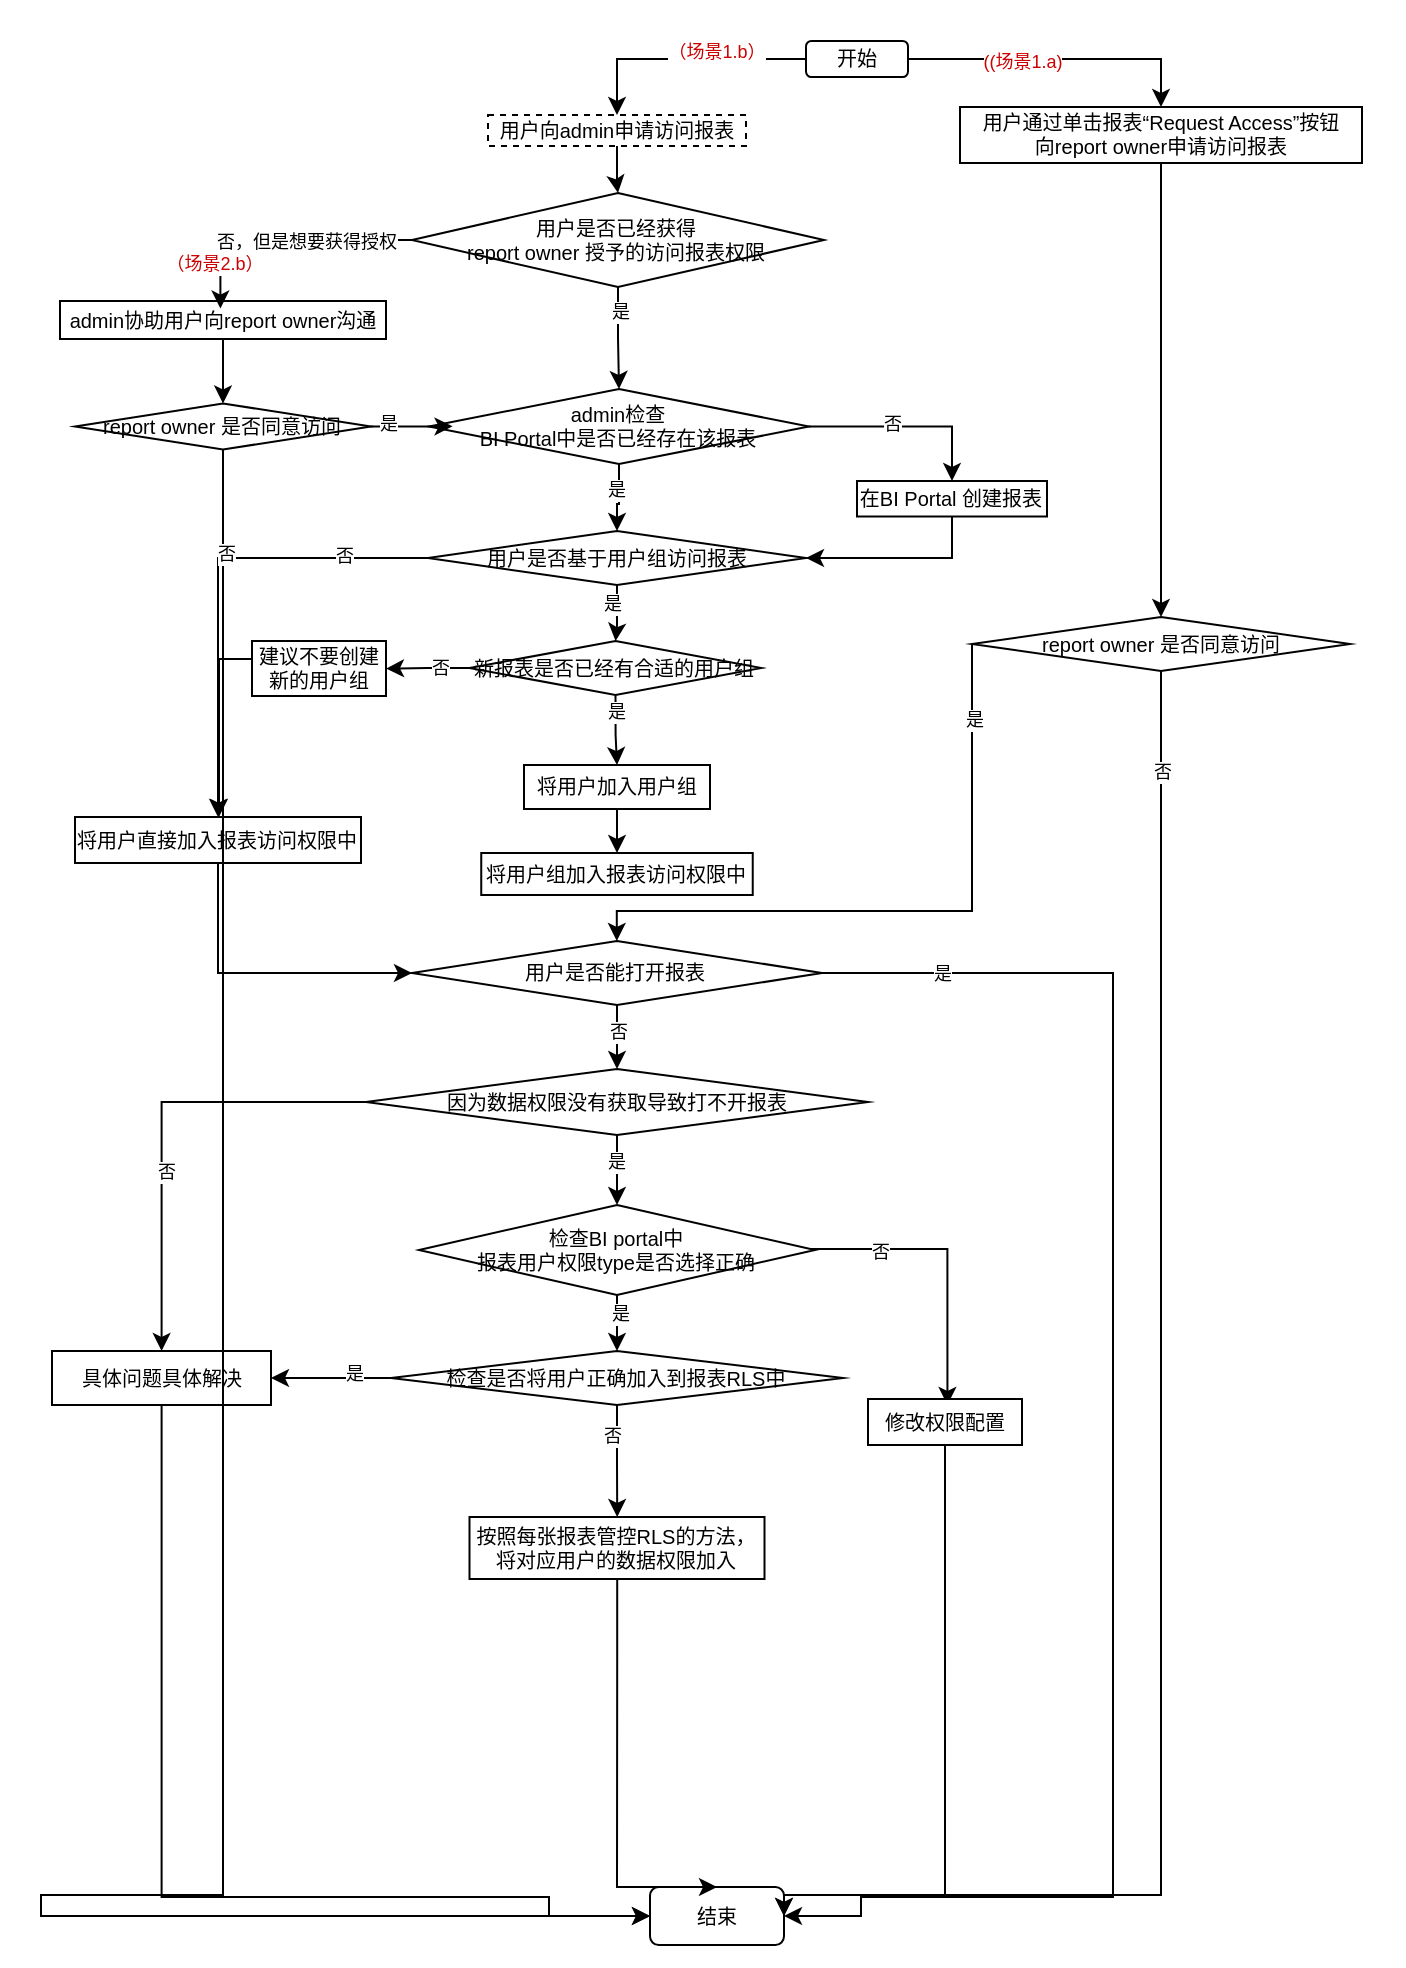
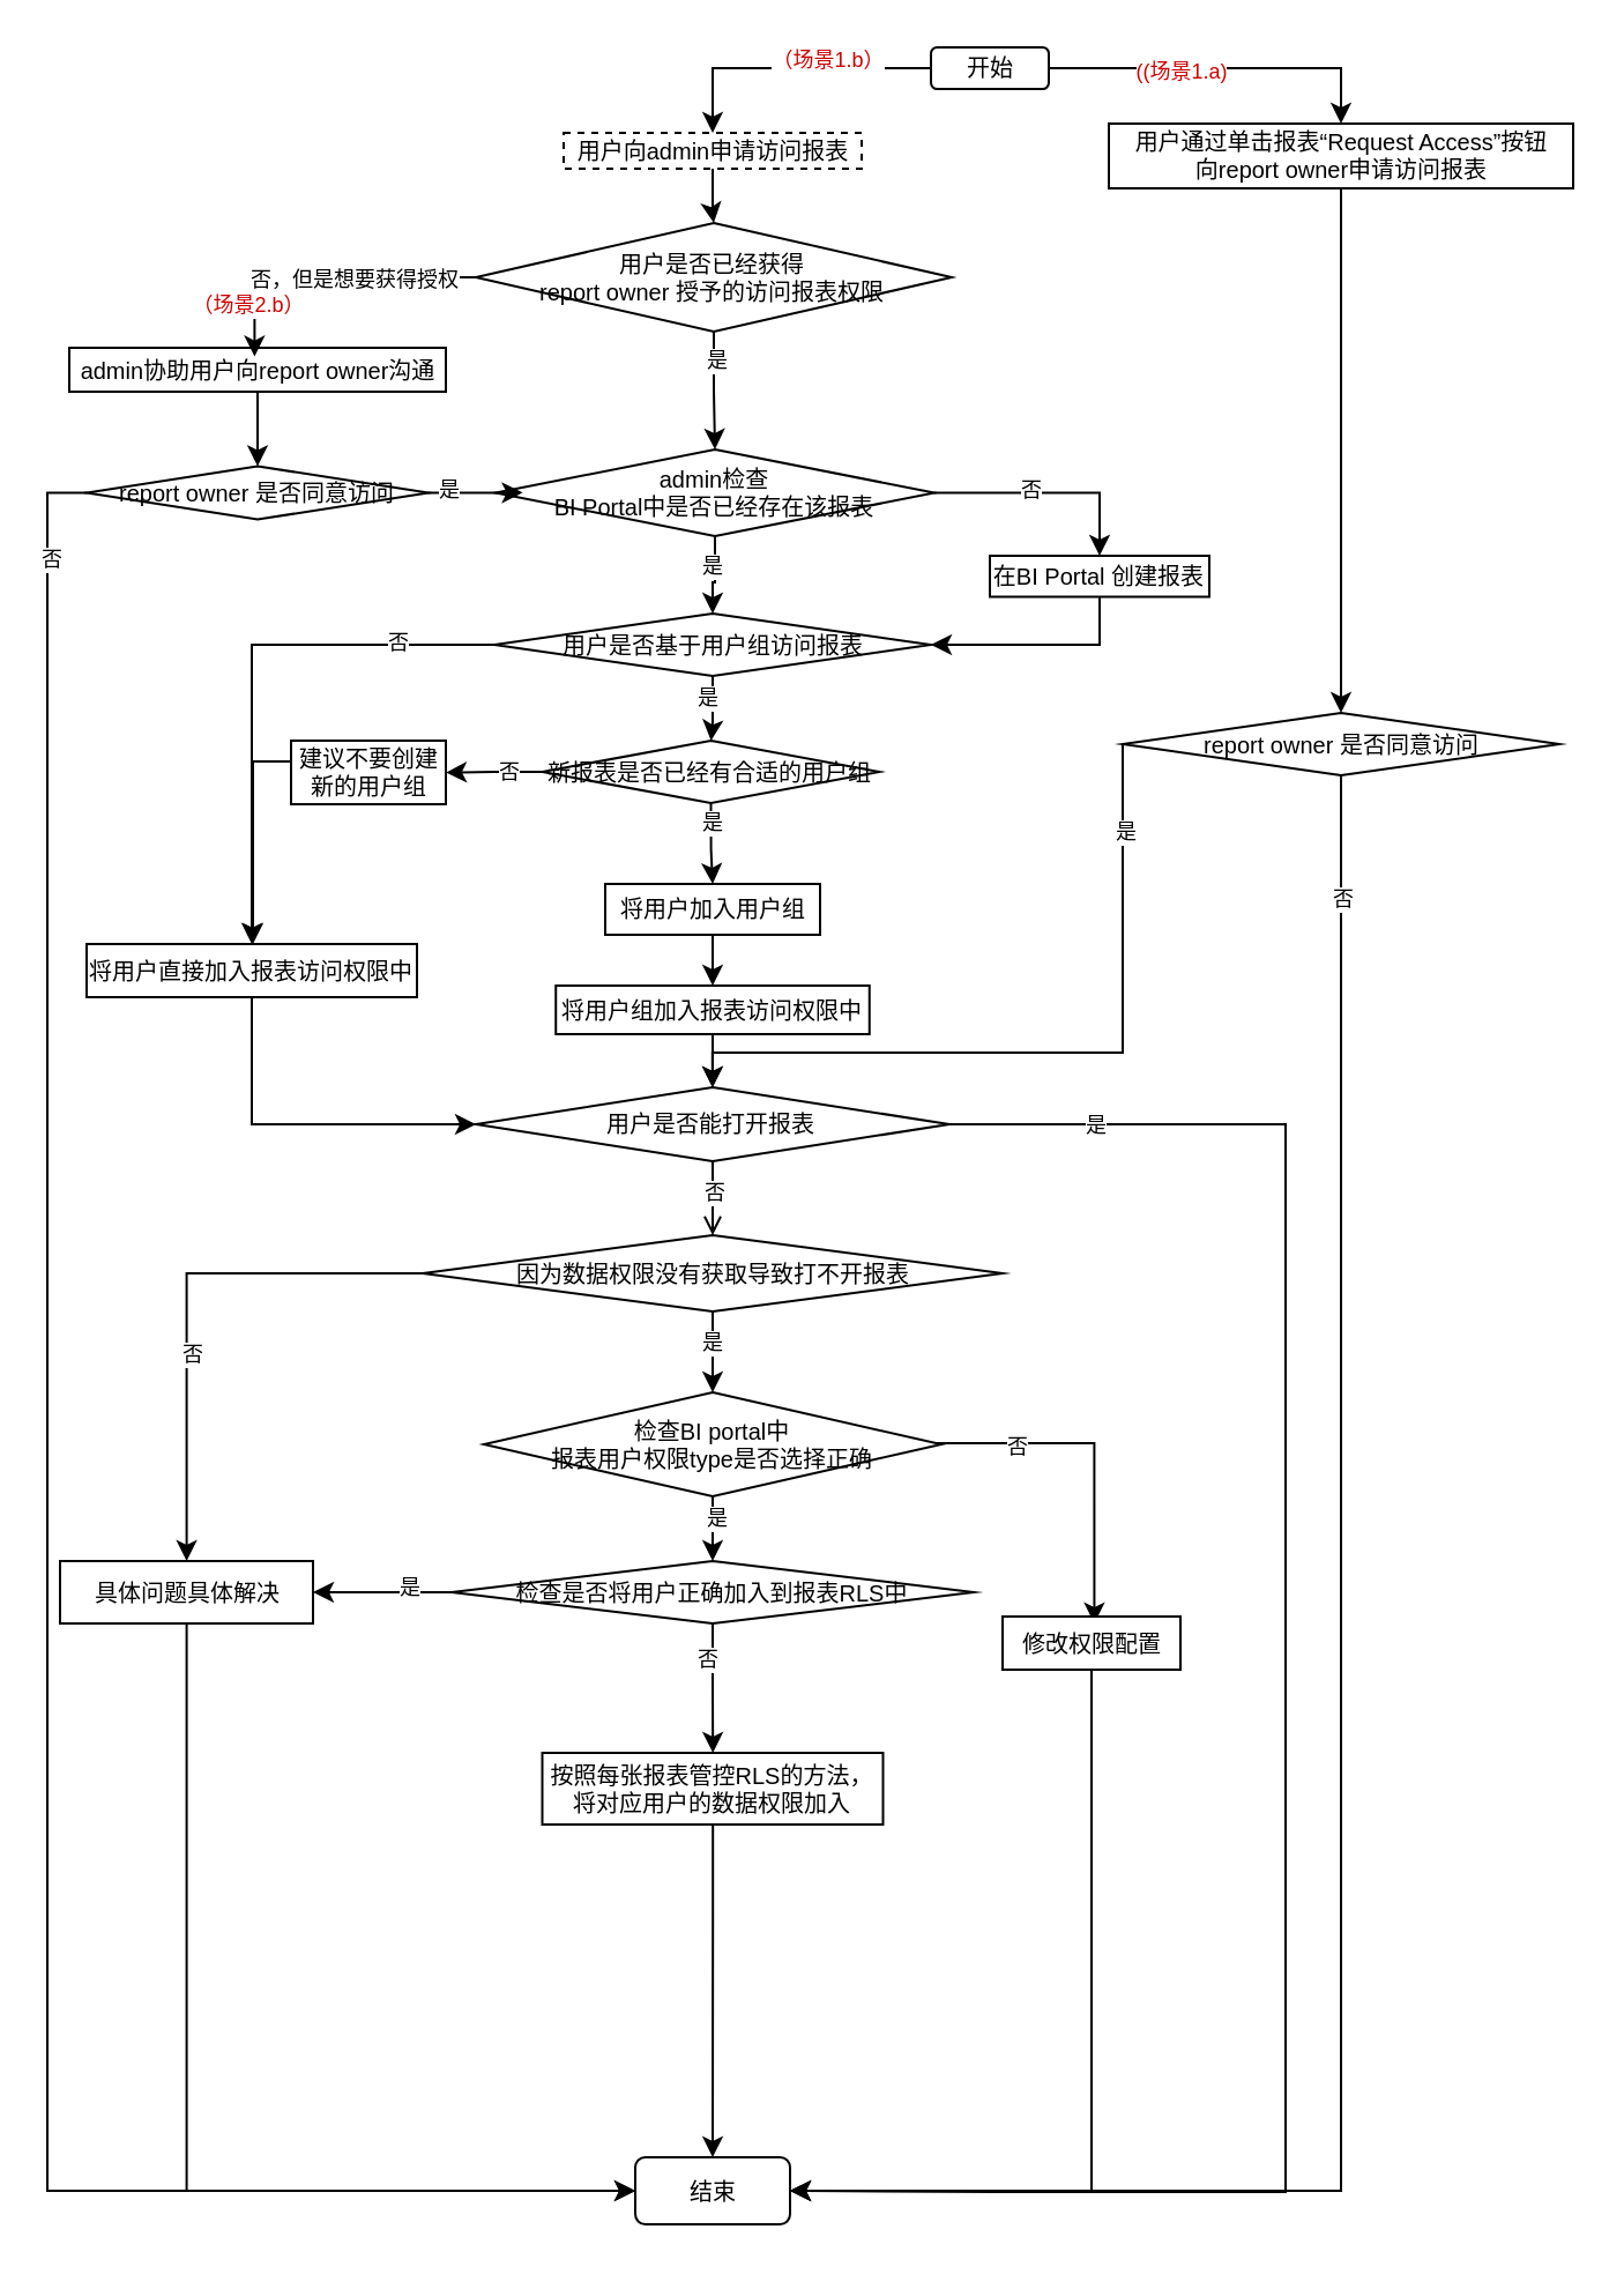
+ <mxCell id="29" value="" style="edgeStyle=orthogonalEdgeStyle;rounded=0;orthogonalLoop=1;jettySize=auto;html=1;" parent="1" source="30" target="35" edge="1"><mxGeometry relative="1" as="geometry" /></mxCell>
- <mxCell id="31" value="" style="edgeStyle=orthogonalEdgeStyle;rounded=0;orthogonalLoop=1;jettySize=auto;html=1;" parent="1" source="35" target="41" edge="1"><mxGeometry relative="1" as="geometry" /></mxCell>
+ <mxCell id="31" value="" style="edgeStyle=orthogonalEdgeStyle;rounded=0;orthogonalLoop=1;jettySize=auto;html=1;endArrow=open;" parent="1" source="35" target="41" edge="1"><mxGeometry relative="1" as="geometry" /></mxCell>
- <mxCell id="36" value="结束" style="rounded=1;whiteSpace=wrap;html=1;fontSize=10;" parent="1" vertex="1"><mxGeometry x="324.5" y="943" width="67" height="29" as="geometry" /></mxCell>
+ <mxCell id="36" value="结束" style="rounded=1;whiteSpace=wrap;html=1;fontSize=10;" parent="1" vertex="1"><mxGeometry x="274.5" y="933" width="67" height="29" as="geometry" /></mxCell>
